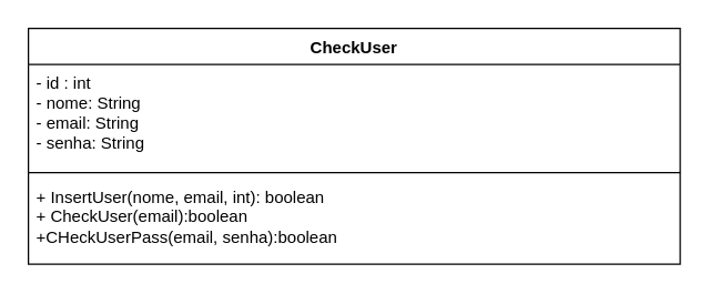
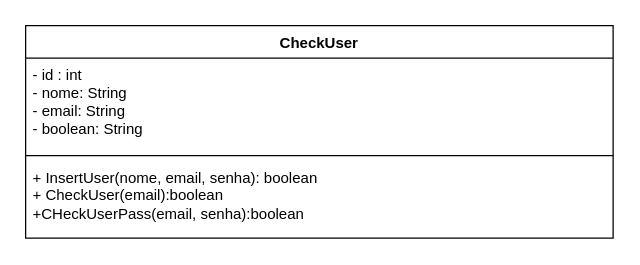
- <mxCell id="3" value="- id : int&amp;nbsp;&lt;div&gt;- nome: String&lt;/div&gt;&lt;div&gt;- email: String&lt;/div&gt;&lt;div&gt;- senha: String&amp;nbsp;&lt;/div&gt;" style="text;strokeColor=none;fillColor=none;align=left;verticalAlign=top;spacingLeft=4;spacingRight=4;overflow=hidden;rotatable=0;points=[[0,0.5],[1,0.5]];portConstraint=eastwest;whiteSpace=wrap;html=1;" vertex="1" parent="2"><mxGeometry y="26" width="470" height="74" as="geometry" /></mxCell>
+ <mxCell id="3" value="- id : int&amp;nbsp;&lt;div&gt;- nome: String&lt;/div&gt;&lt;div&gt;- email: String&lt;/div&gt;&lt;div&gt;- boolean: String&amp;nbsp;&lt;/div&gt;" style="text;strokeColor=none;fillColor=none;align=left;verticalAlign=top;spacingLeft=4;spacingRight=4;overflow=hidden;rotatable=0;points=[[0,0.5],[1,0.5]];portConstraint=eastwest;whiteSpace=wrap;html=1;" vertex="1" parent="2"><mxGeometry y="26" width="470" height="74" as="geometry" /></mxCell>
- <mxCell id="5" value="+ InsertUser(nome, email, int): boolean&lt;div&gt;+ CheckUser(email):boolean&lt;/div&gt;&lt;div&gt;+CHeckUserPass(email, senha):boolean&amp;nbsp;&lt;/div&gt;&lt;div&gt;&lt;div&gt;&lt;br&gt;&lt;/div&gt;&lt;/div&gt;" style="text;strokeColor=none;fillColor=none;align=left;verticalAlign=top;spacingLeft=4;spacingRight=4;overflow=hidden;rotatable=0;points=[[0,0.5],[1,0.5]];portConstraint=eastwest;whiteSpace=wrap;html=1;" vertex="1" parent="2"><mxGeometry y="108" width="470" height="62" as="geometry" /></mxCell>
+ <mxCell id="5" value="+ InsertUser(nome, email, senha): boolean&lt;div&gt;+ CheckUser(email):boolean&lt;/div&gt;&lt;div&gt;+CHeckUserPass(email, senha):boolean&amp;nbsp;&lt;/div&gt;&lt;div&gt;&lt;div&gt;&lt;br&gt;&lt;/div&gt;&lt;/div&gt;" style="text;strokeColor=none;fillColor=none;align=left;verticalAlign=top;spacingLeft=4;spacingRight=4;overflow=hidden;rotatable=0;points=[[0,0.5],[1,0.5]];portConstraint=eastwest;whiteSpace=wrap;html=1;" vertex="1" parent="2"><mxGeometry y="108" width="470" height="62" as="geometry" /></mxCell>
